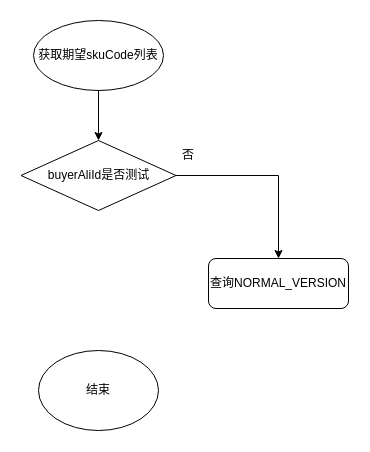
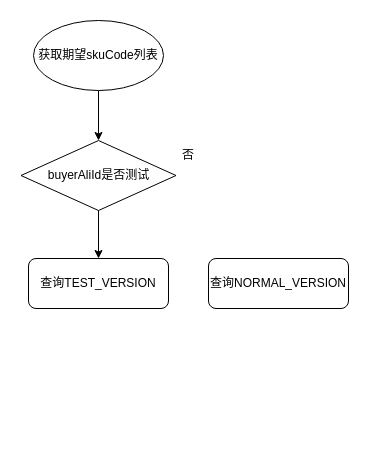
- <mxCell id="7" style="edgeStyle=orthogonalEdgeStyle;rounded=0;orthogonalLoop=1;jettySize=auto;html=1;exitX=1;exitY=0.5;exitDx=0;exitDy=0;entryX=0.5;entryY=0;entryDx=0;entryDy=0;" edge="1" parent="1" source="8" target="9"><mxGeometry relative="1" as="geometry" /></mxCell>
+ <mxCell id="6" style="edgeStyle=orthogonalEdgeStyle;rounded=0;orthogonalLoop=1;jettySize=auto;html=1;exitX=0.5;exitY=1;exitDx=0;exitDy=0;entryX=0.5;entryY=0;entryDx=0;entryDy=0;" edge="1" parent="1" source="8" target="4"><mxGeometry relative="1" as="geometry" /></mxCell>
+ <mxCell id="4" value="查询TEST_VERSION" style="rounded=1;whiteSpace=wrap;html=1;fillColor=none;" parent="1" vertex="1"><mxGeometry x="28" y="258" width="140" height="50" as="geometry" /></mxCell>
- <mxCell id="10" value="结束" style="ellipse;whiteSpace=wrap;html=1;fillColor=none;" vertex="1" parent="1"><mxGeometry x="38" y="350" width="120" height="80" as="geometry" /></mxCell>
